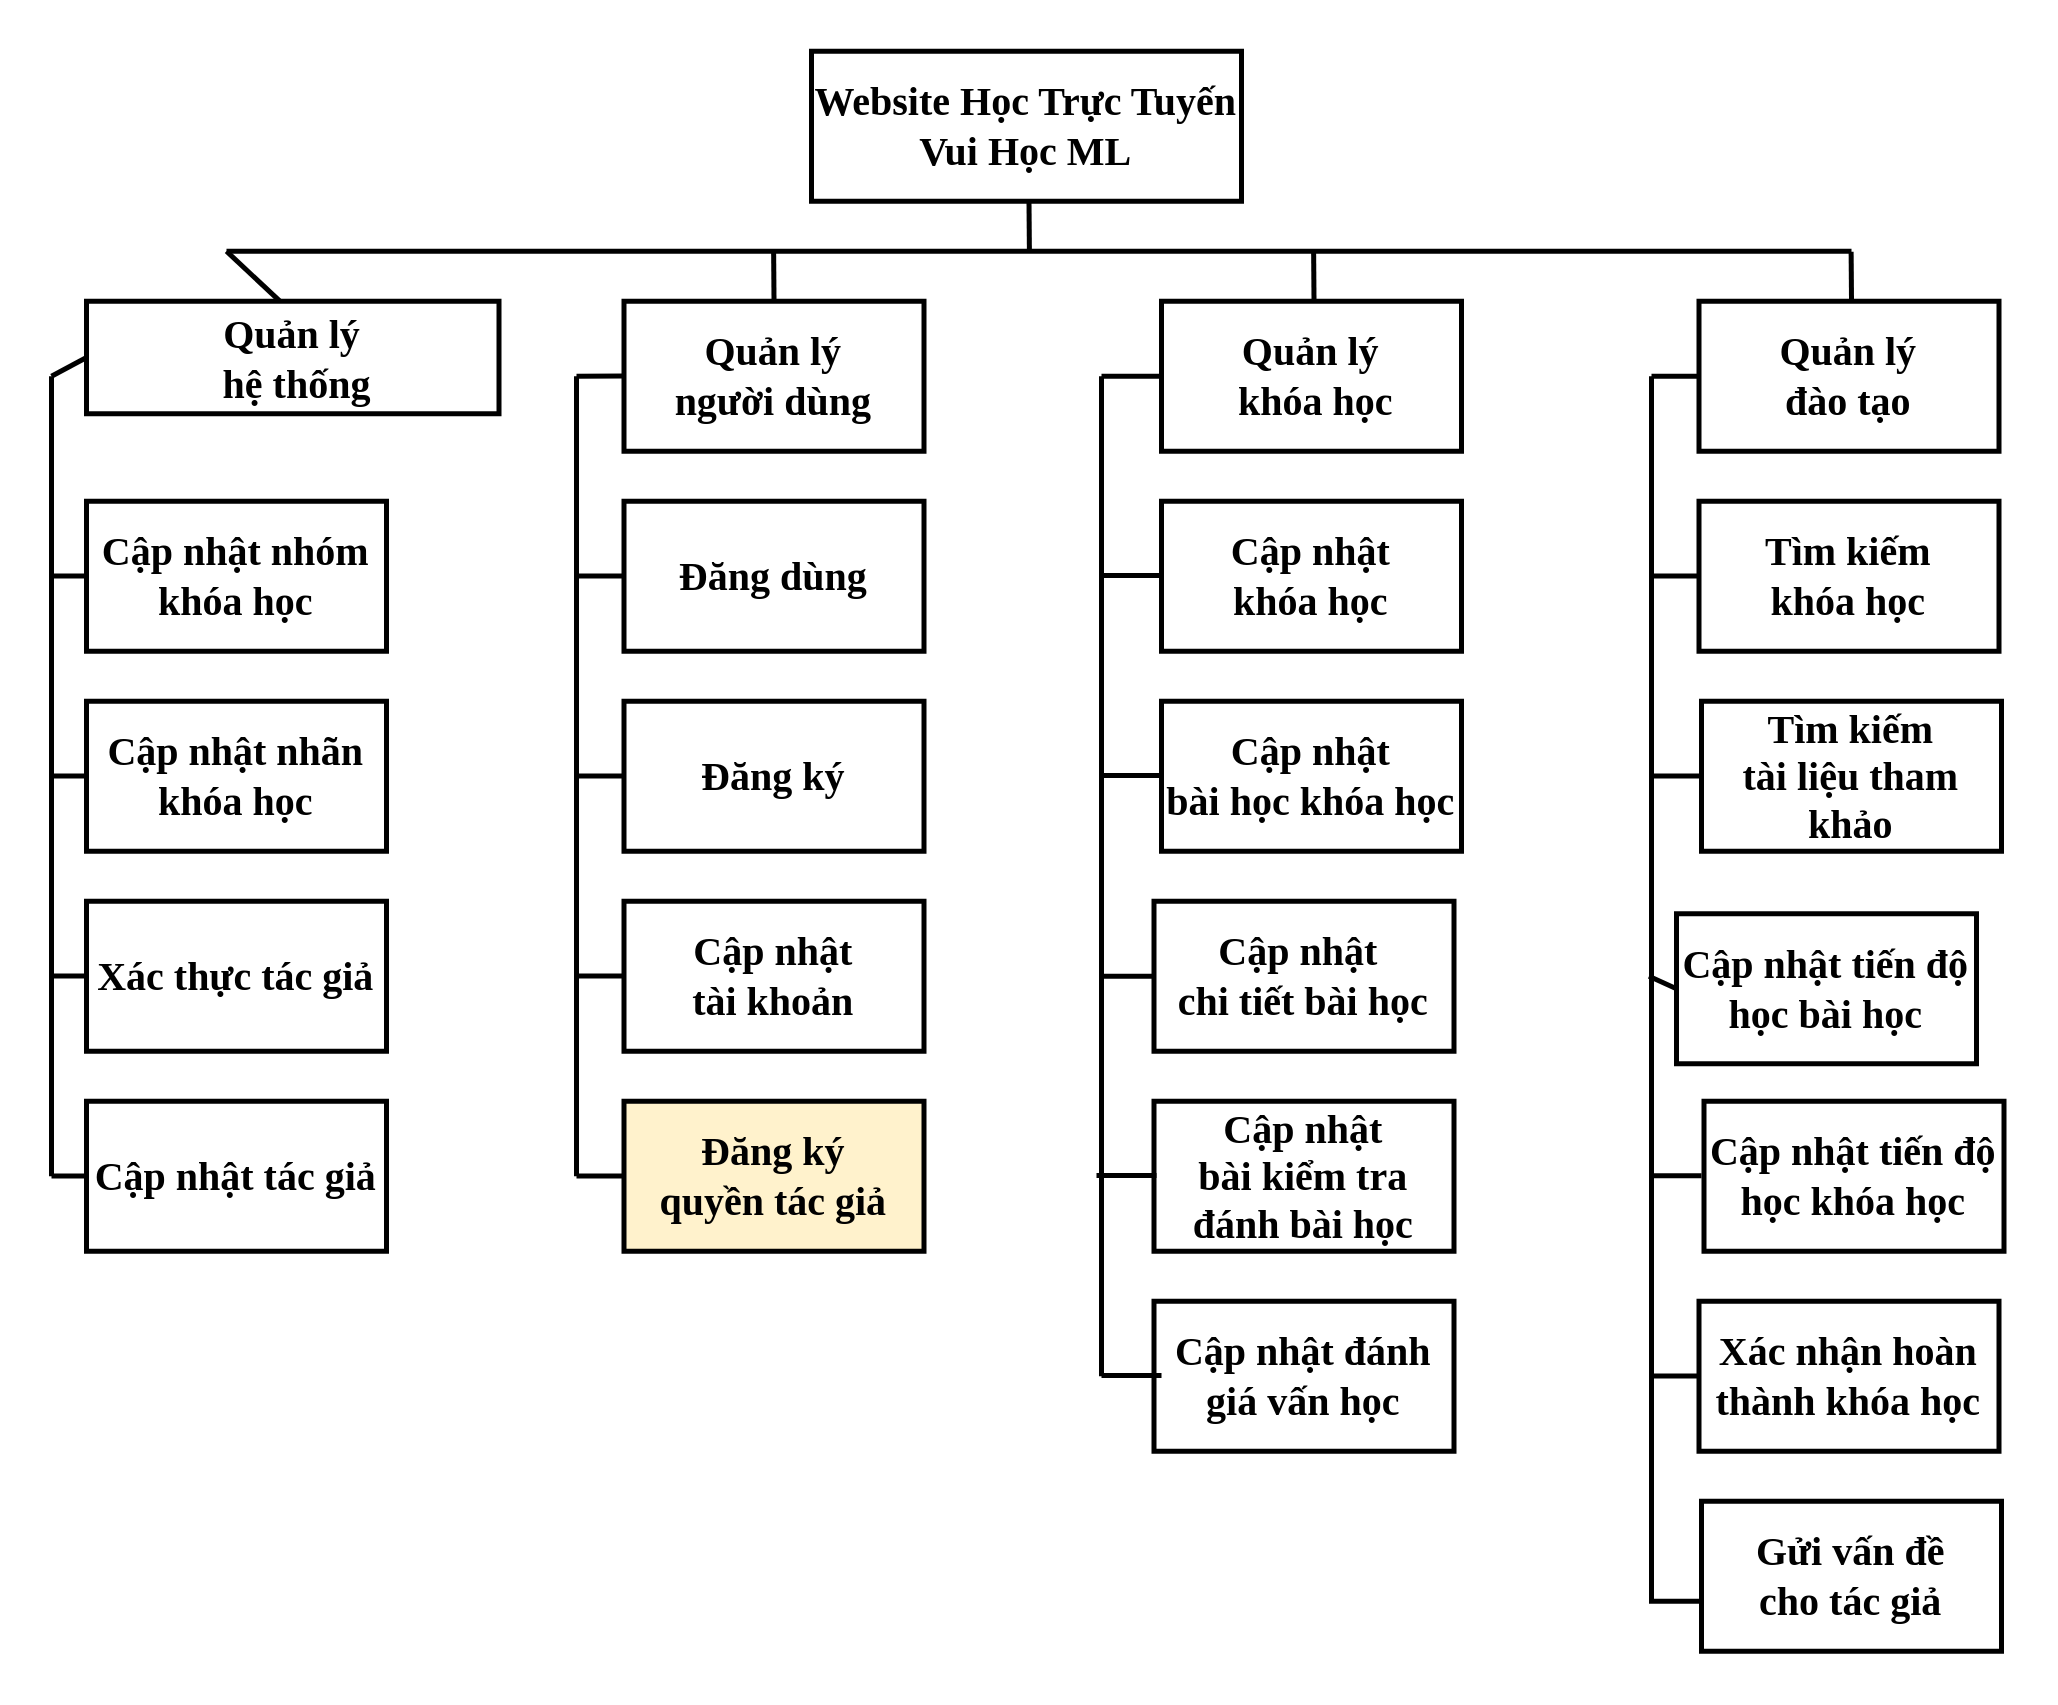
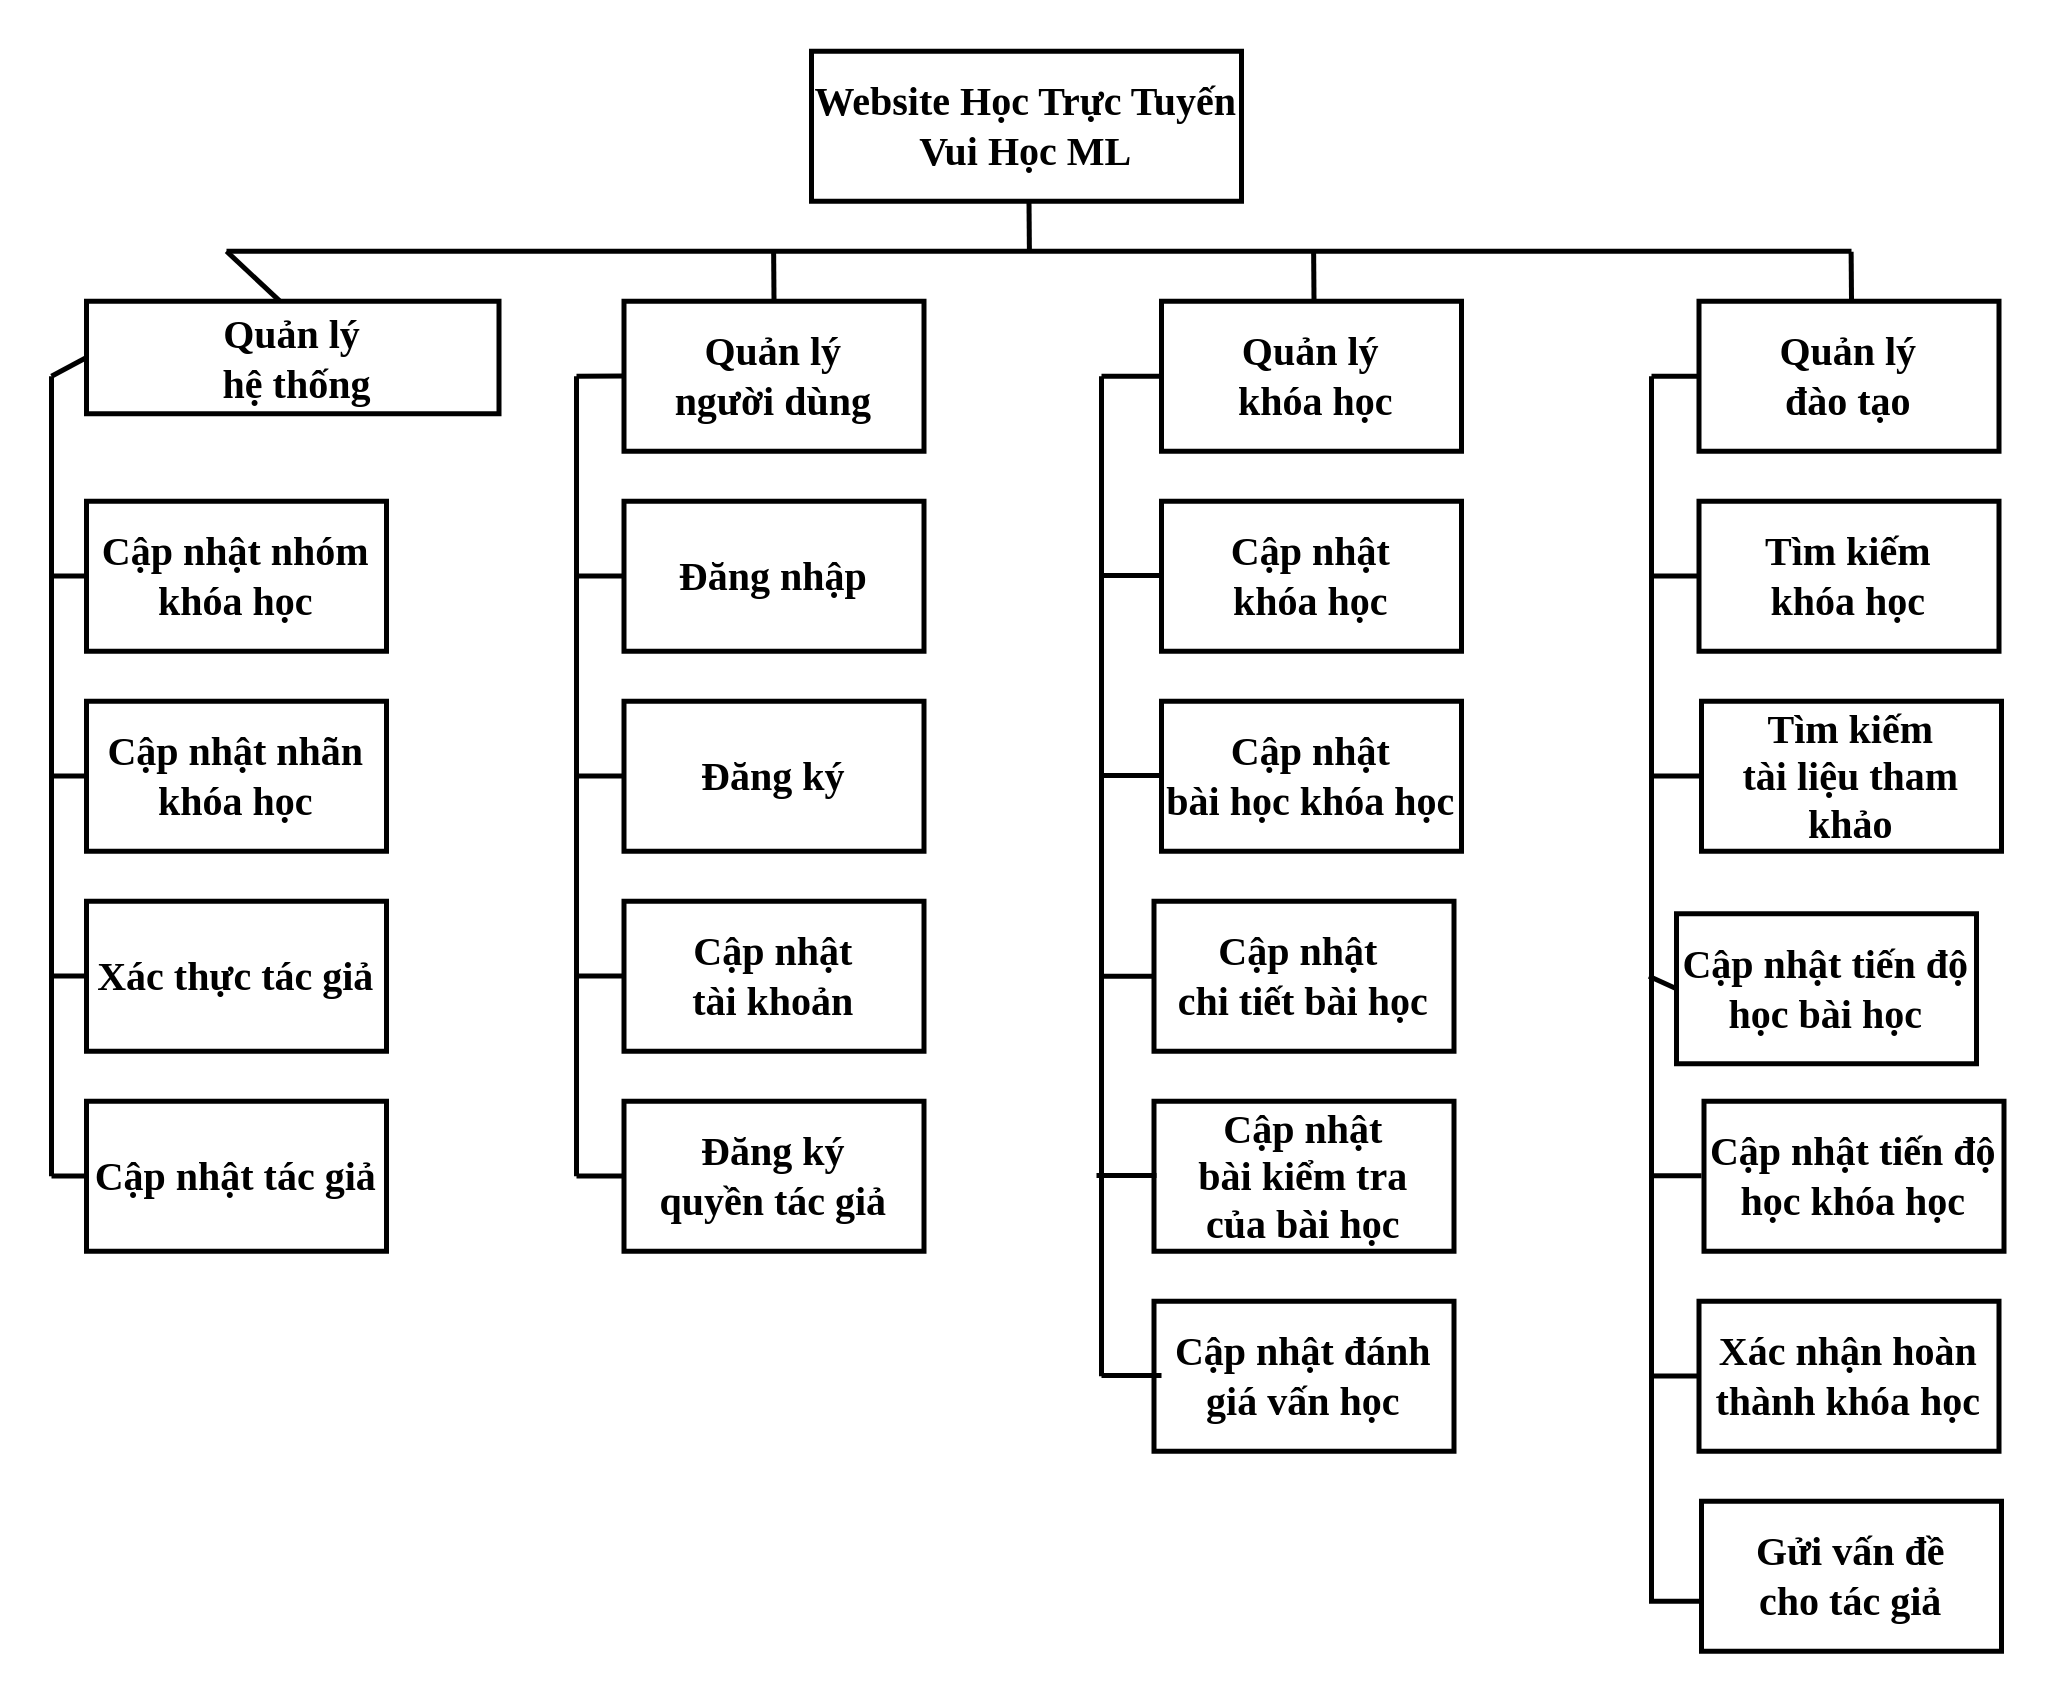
- <mxCell id="10" value="Đăng dùng" style="rounded=0;whiteSpace=wrap;html=1;strokeWidth=2;fontFamily=Times New Roman;fontSize=16;fontStyle=1" parent="1" vertex="1"><mxGeometry x="249" y="200" width="120" height="60" as="geometry" /></mxCell>
+ <mxCell id="10" value="Đăng nhập" style="rounded=0;whiteSpace=wrap;html=1;strokeWidth=2;fontFamily=Times New Roman;fontSize=16;fontStyle=1" parent="1" vertex="1"><mxGeometry x="249" y="200" width="120" height="60" as="geometry" /></mxCell>
- <mxCell id="11" value="Đăng ký &lt;br style=&quot;font-size: 16px;&quot;&gt;quyền tác giả" style="rounded=0;whiteSpace=wrap;html=1;strokeWidth=2;fontFamily=Times New Roman;fontSize=16;fontStyle=1;fillColor=#fff2cc;" parent="1" vertex="1"><mxGeometry x="249" y="440" width="120" height="60" as="geometry" /></mxCell>
+ <mxCell id="11" value="Đăng ký &lt;br style=&quot;font-size: 16px;&quot;&gt;quyền tác giả" style="rounded=0;whiteSpace=wrap;html=1;strokeWidth=2;fontFamily=Times New Roman;fontSize=16;fontStyle=1" parent="1" vertex="1"><mxGeometry x="249" y="440" width="120" height="60" as="geometry" /></mxCell>
- <mxCell id="18" value="Cập nhật &lt;br style=&quot;font-size: 16px;&quot;&gt;bài kiểm tra &lt;br&gt;đánh bài học" style="rounded=0;whiteSpace=wrap;html=1;strokeWidth=2;fontFamily=Times New Roman;fontSize=16;fontStyle=1" parent="1" vertex="1"><mxGeometry x="461" y="440" width="120" height="60" as="geometry" /></mxCell>
+ <mxCell id="18" value="Cập nhật &lt;br style=&quot;font-size: 16px;&quot;&gt;bài kiểm tra &lt;br&gt;của bài học" style="rounded=0;whiteSpace=wrap;html=1;strokeWidth=2;fontFamily=Times New Roman;fontSize=16;fontStyle=1" parent="1" vertex="1"><mxGeometry x="461" y="440" width="120" height="60" as="geometry" /></mxCell>
